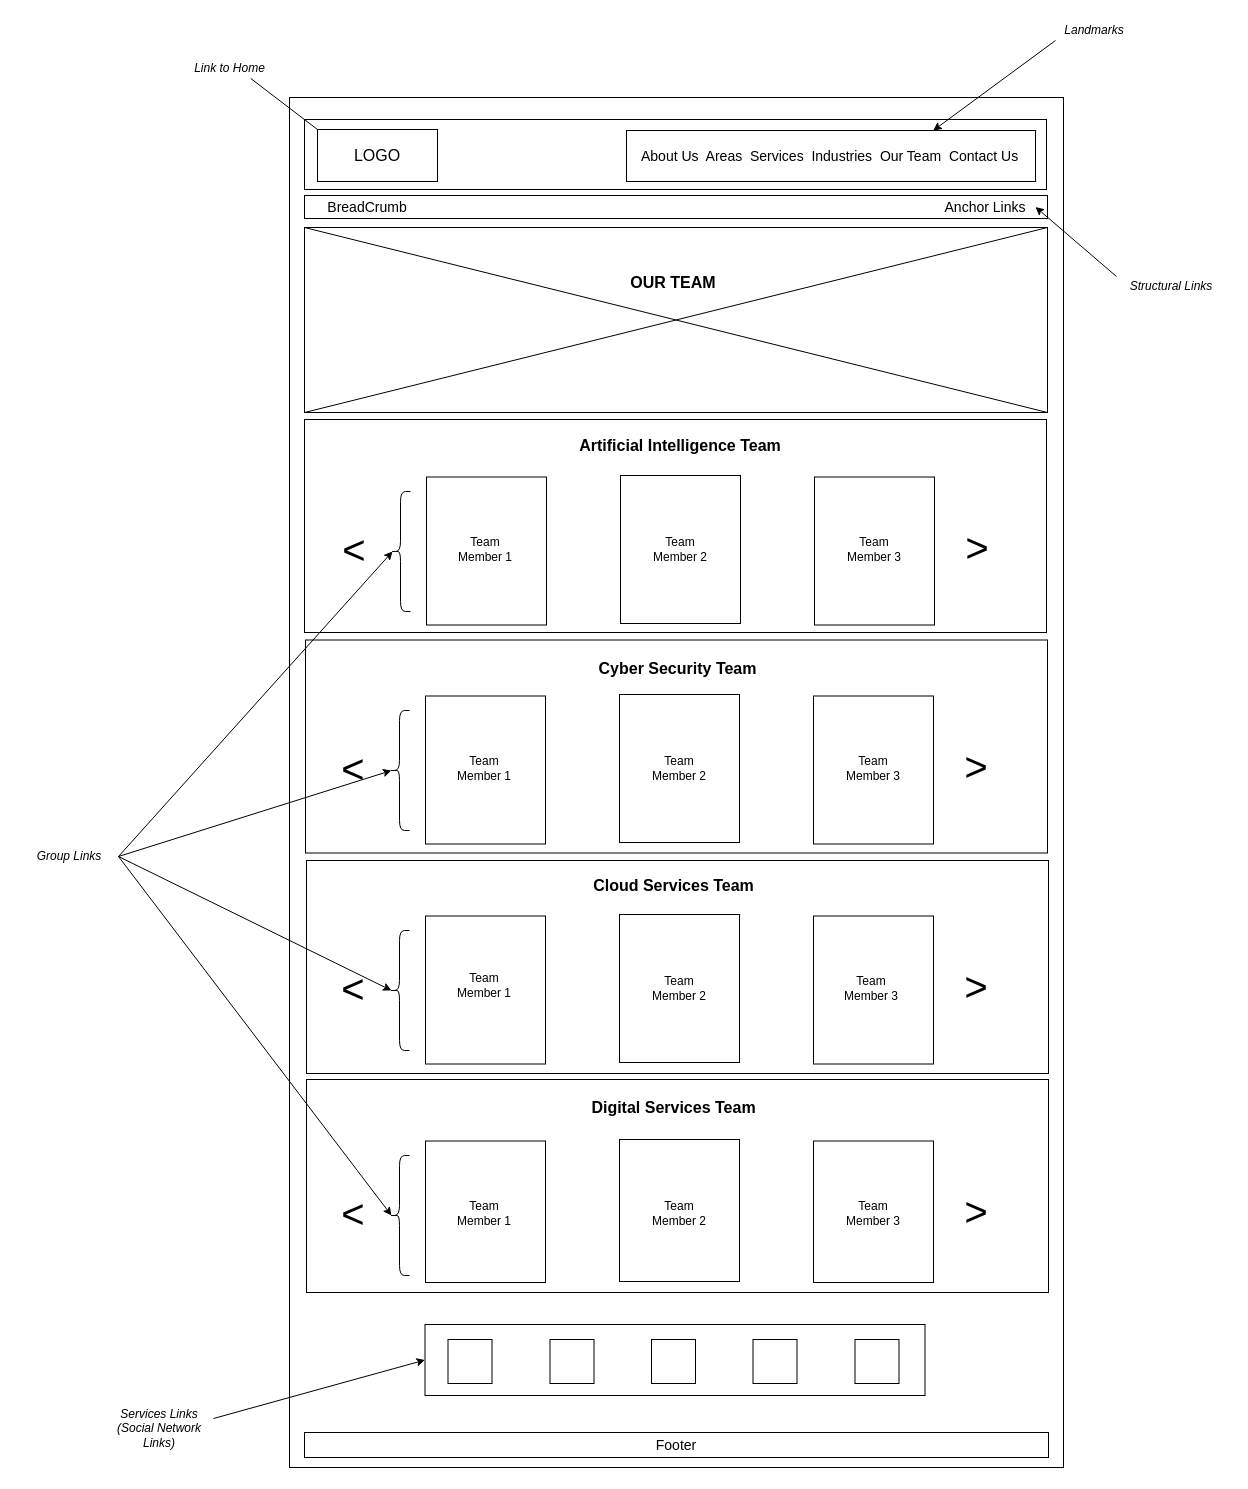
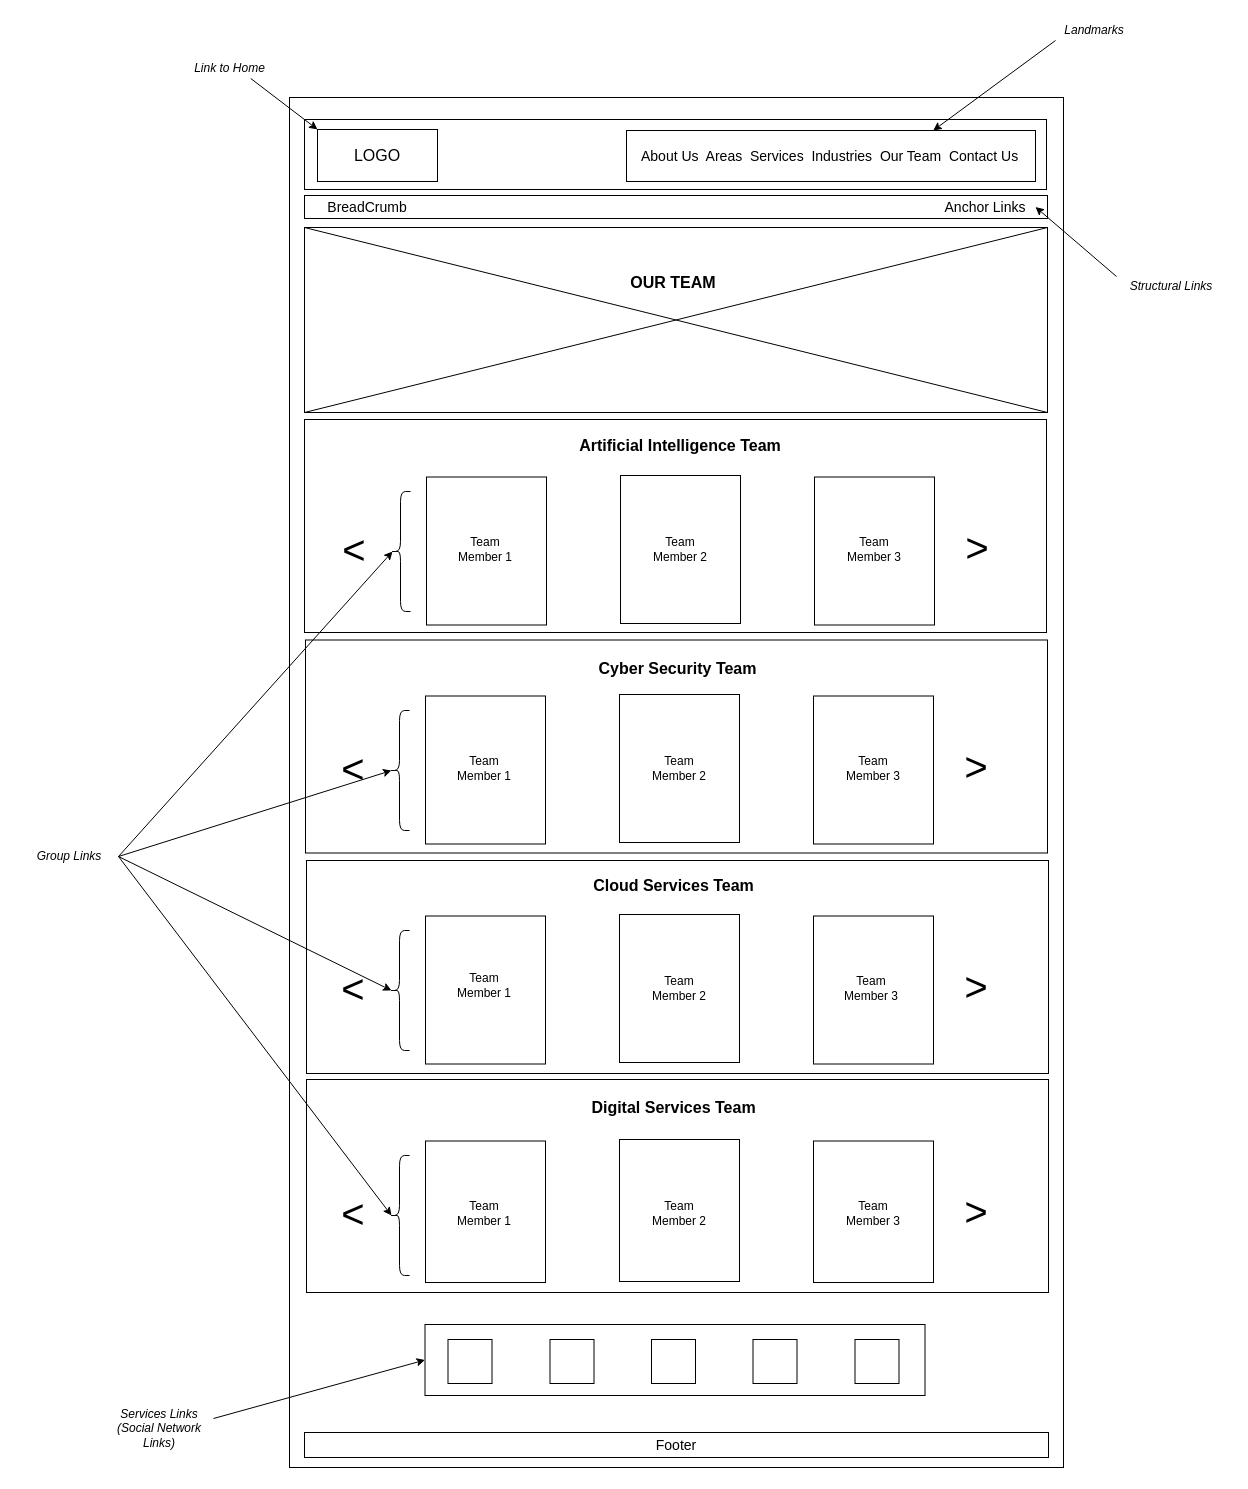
- <mxCell id="8" value="" style="endArrow=none;html=1;entryX=0;entryY=0;entryDx=0;entryDy=0;exitX=0.75;exitY=1;exitDx=0;exitDy=0;" parent="1" source="9" target="4" edge="1"><mxGeometry width="50" height="50" relative="1" as="geometry"><mxPoint x="237" y="81" as="sourcePoint" /><mxPoint x="287" y="31" as="targetPoint" /></mxGeometry></mxCell>
+ <mxCell id="8" value="" style="endArrow=classic;html=1;entryX=0;entryY=0;entryDx=0;entryDy=0;exitX=0.75;exitY=1;exitDx=0;exitDy=0;" parent="1" source="9" target="4" edge="1"><mxGeometry width="50" height="50" relative="1" as="geometry"><mxPoint x="237" y="81" as="sourcePoint" /><mxPoint x="287" y="31" as="targetPoint" /></mxGeometry></mxCell>
